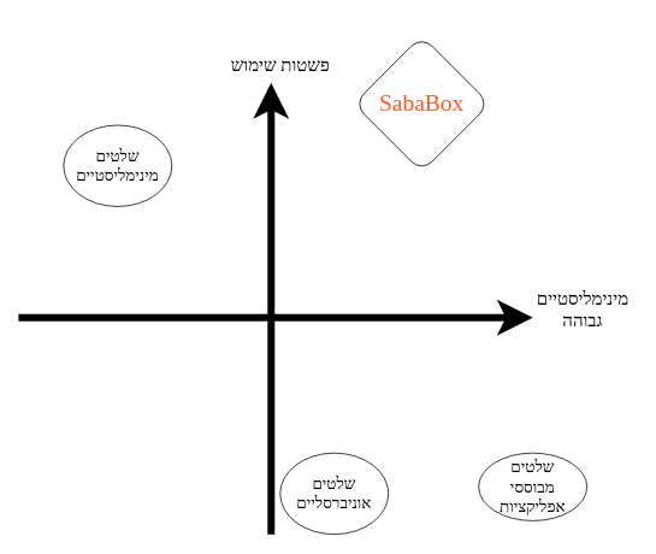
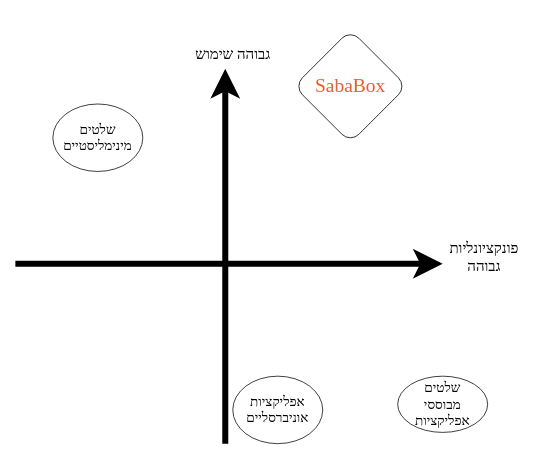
- <mxCell id="5" value="&lt;font style=&quot;font-size: 20px&quot; data-font-src=&quot;https://fonts.googleapis.com/css?family=Secular+One&quot; face=&quot;Secular One&quot;&gt;פשטות שימוש&lt;/font&gt;" style="text;html=1;align=center;verticalAlign=middle;resizable=0;points=[];autosize=1;strokeColor=none;fillColor=none;" vertex="1" parent="1"><mxGeometry x="245" y="61" width="130" height="20" as="geometry" /></mxCell>
+ <mxCell id="5" value="&lt;font style=&quot;font-size: 20px&quot; data-font-src=&quot;https://fonts.googleapis.com/css?family=Secular+One&quot; face=&quot;Secular One&quot;&gt;גבוהה שימוש&lt;/font&gt;" style="text;html=1;align=center;verticalAlign=middle;resizable=0;points=[];autosize=1;strokeColor=none;fillColor=none;" vertex="1" parent="1"><mxGeometry x="245" y="61" width="130" height="20" as="geometry" /></mxCell>
- <mxCell id="4" value="&lt;div style=&quot;font-size: 20px&quot;&gt;&lt;font style=&quot;font-size: 20px&quot; data-font-src=&quot;https://fonts.googleapis.com/css?family=Secular+One&quot; face=&quot;Secular One&quot;&gt;מינימליסטיים&lt;/font&gt;&lt;/div&gt;&lt;div style=&quot;font-size: 20px&quot;&gt;&lt;font style=&quot;font-size: 20px&quot; data-font-src=&quot;https://fonts.googleapis.com/css?family=Secular+One&quot; face=&quot;Secular One&quot;&gt;גבוהה&lt;br&gt;&lt;/font&gt;&lt;/div&gt;" style="text;html=1;align=center;verticalAlign=middle;resizable=0;points=[];autosize=1;strokeColor=none;fillColor=none;" vertex="1" parent="1"><mxGeometry x="585" y="321" width="120" height="40" as="geometry" /></mxCell>
+ <mxCell id="4" value="&lt;div style=&quot;font-size: 20px&quot;&gt;&lt;font style=&quot;font-size: 20px&quot; data-font-src=&quot;https://fonts.googleapis.com/css?family=Secular+One&quot; face=&quot;Secular One&quot;&gt;פונקציונליות&lt;/font&gt;&lt;/div&gt;&lt;div style=&quot;font-size: 20px&quot;&gt;&lt;font style=&quot;font-size: 20px&quot; data-font-src=&quot;https://fonts.googleapis.com/css?family=Secular+One&quot; face=&quot;Secular One&quot;&gt;גבוהה&lt;br&gt;&lt;/font&gt;&lt;/div&gt;" style="text;html=1;align=center;verticalAlign=middle;resizable=0;points=[];autosize=1;strokeColor=none;fillColor=none;" vertex="1" parent="1"><mxGeometry x="585" y="321" width="120" height="40" as="geometry" /></mxCell>
- <mxCell id="7" value="&lt;font style=&quot;font-size: 18px&quot;&gt;&lt;font data-font-src=&quot;https://fonts.googleapis.com/css?family=Secular+One&quot; style=&quot;font-size: 18px&quot; face=&quot;Secular One&quot;&gt;שלטים אוניברסליים&lt;/font&gt;&lt;br&gt;&lt;/font&gt;" style="ellipse;whiteSpace=wrap;html=1;hachureGap=4;pointerEvents=0;verticalAlign=middle;" vertex="1" parent="1"><mxGeometry x="310" y="501" width="120" height="90" as="geometry" /></mxCell>
+ <mxCell id="7" value="&lt;font style=&quot;font-size: 18px&quot;&gt;&lt;font data-font-src=&quot;https://fonts.googleapis.com/css?family=Secular+One&quot; style=&quot;font-size: 18px&quot; face=&quot;Secular One&quot;&gt;אפליקציות אוניברסליים&lt;/font&gt;&lt;br&gt;&lt;/font&gt;" style="ellipse;whiteSpace=wrap;html=1;hachureGap=4;pointerEvents=0;verticalAlign=middle;" vertex="1" parent="1"><mxGeometry x="310" y="501" width="120" height="90" as="geometry" /></mxCell>
